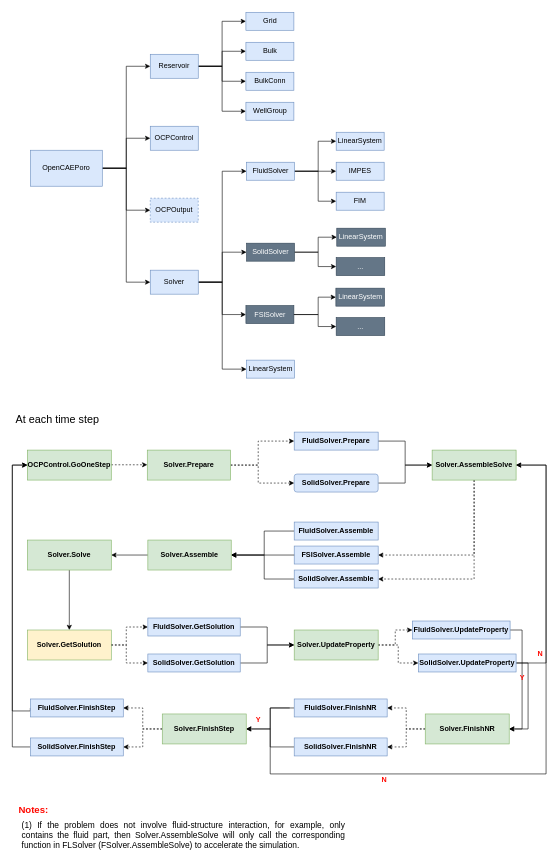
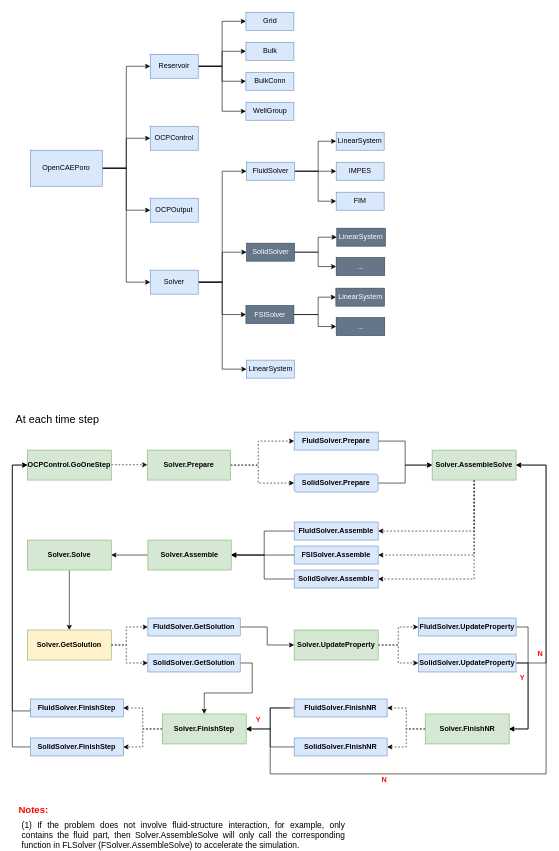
- <mxCell id="13" value="OCPOutput" style="rounded=0;whiteSpace=wrap;html=1;fillColor=#dae8fc;strokeColor=#6c8ebf;dashed=1;" parent="1" vertex="1"><mxGeometry x="250" y="330" width="80" height="40" as="geometry" /></mxCell>
+ <mxCell id="13" value="OCPOutput" style="rounded=0;whiteSpace=wrap;html=1;fillColor=#dae8fc;strokeColor=#6c8ebf;" parent="1" vertex="1"><mxGeometry x="250" y="330" width="80" height="40" as="geometry" /></mxCell>
+ <mxCell id="48" style="edgeStyle=orthogonalEdgeStyle;rounded=0;orthogonalLoop=1;jettySize=auto;html=1;exitX=0.5;exitY=1;exitDx=0;exitDy=0;entryX=1;entryY=0.5;entryDx=0;entryDy=0;dashed=1;" parent="1" source="51" target="53" edge="1"><mxGeometry relative="1" as="geometry" /></mxCell>
- <mxCell id="70" value="&lt;b&gt;FluidSolver.UpdateProperty&lt;/b&gt;" style="rounded=0;whiteSpace=wrap;html=1;fillColor=#dae8fc;strokeColor=#6c8ebf;" parent="1" vertex="1"><mxGeometry x="687" y="1035" width="163" height="30" as="geometry" /></mxCell>
+ <mxCell id="70" value="&lt;b&gt;FluidSolver.UpdateProperty&lt;/b&gt;" style="rounded=0;whiteSpace=wrap;html=1;fillColor=#dae8fc;strokeColor=#6c8ebf;" parent="1" vertex="1"><mxGeometry x="697" y="1030" width="163" height="30" as="geometry" /></mxCell>
- <mxCell id="64" style="edgeStyle=orthogonalEdgeStyle;rounded=0;orthogonalLoop=1;jettySize=auto;html=1;exitX=1;exitY=0.5;exitDx=0;exitDy=0;entryX=0;entryY=0.5;entryDx=0;entryDy=0;" parent="1" source="65" target="68" edge="1"><mxGeometry relative="1" as="geometry" /></mxCell>
+ <mxCell id="64" style="edgeStyle=orthogonalEdgeStyle;rounded=0;orthogonalLoop=1;jettySize=auto;html=1;exitX=1;exitY=0.5;exitDx=0;exitDy=0;" parent="1" source="65" target="93" edge="1"><mxGeometry relative="1" as="geometry" /></mxCell>
